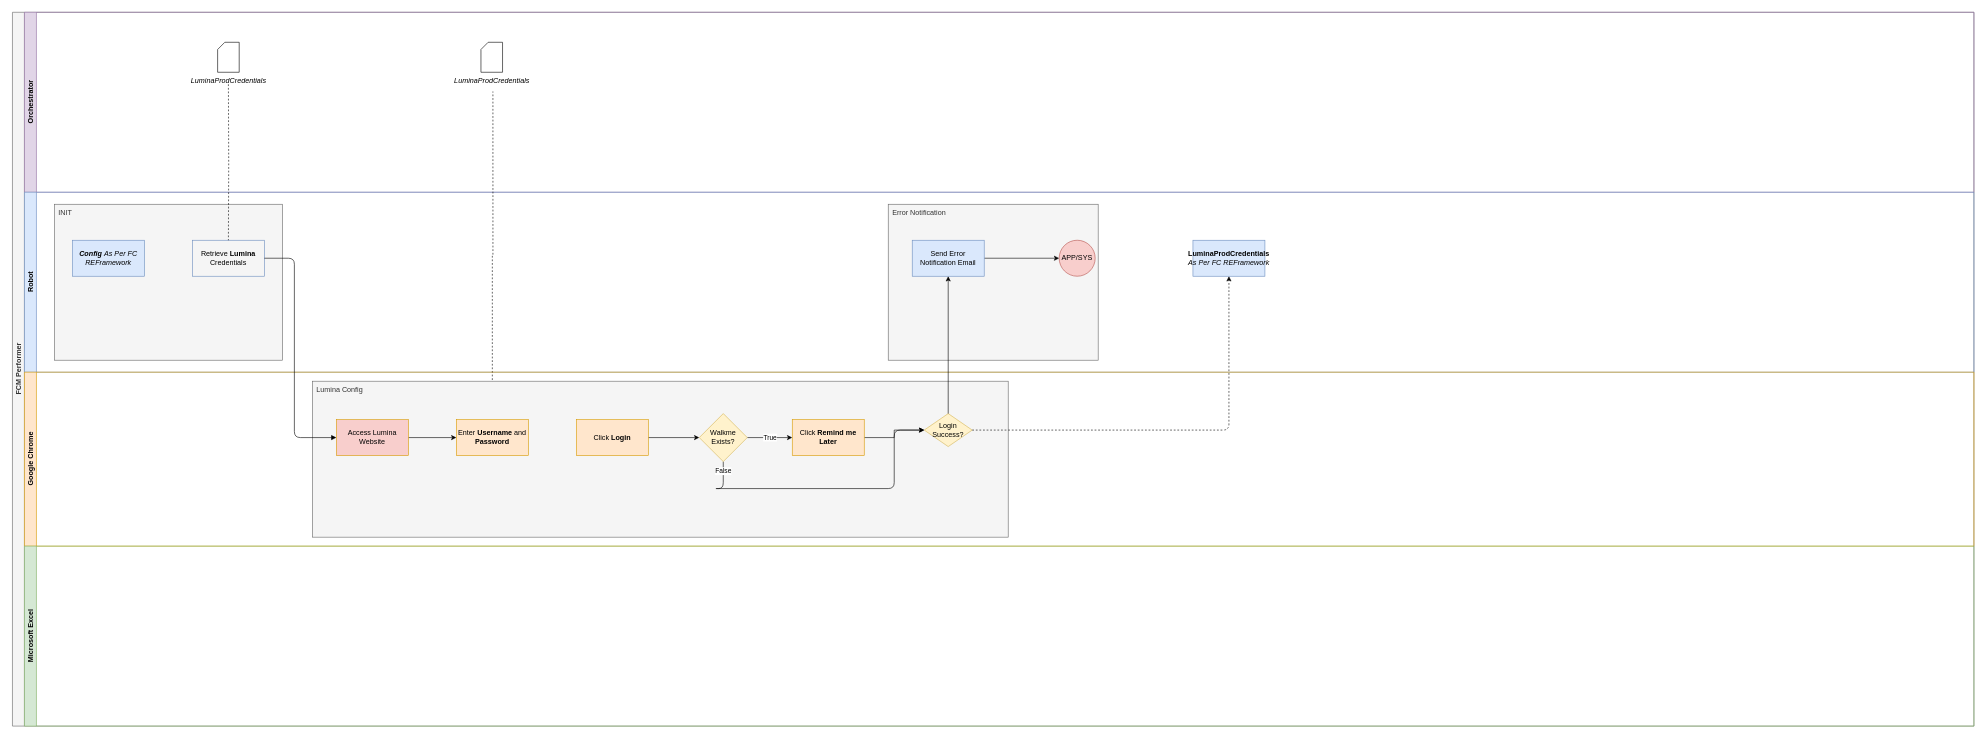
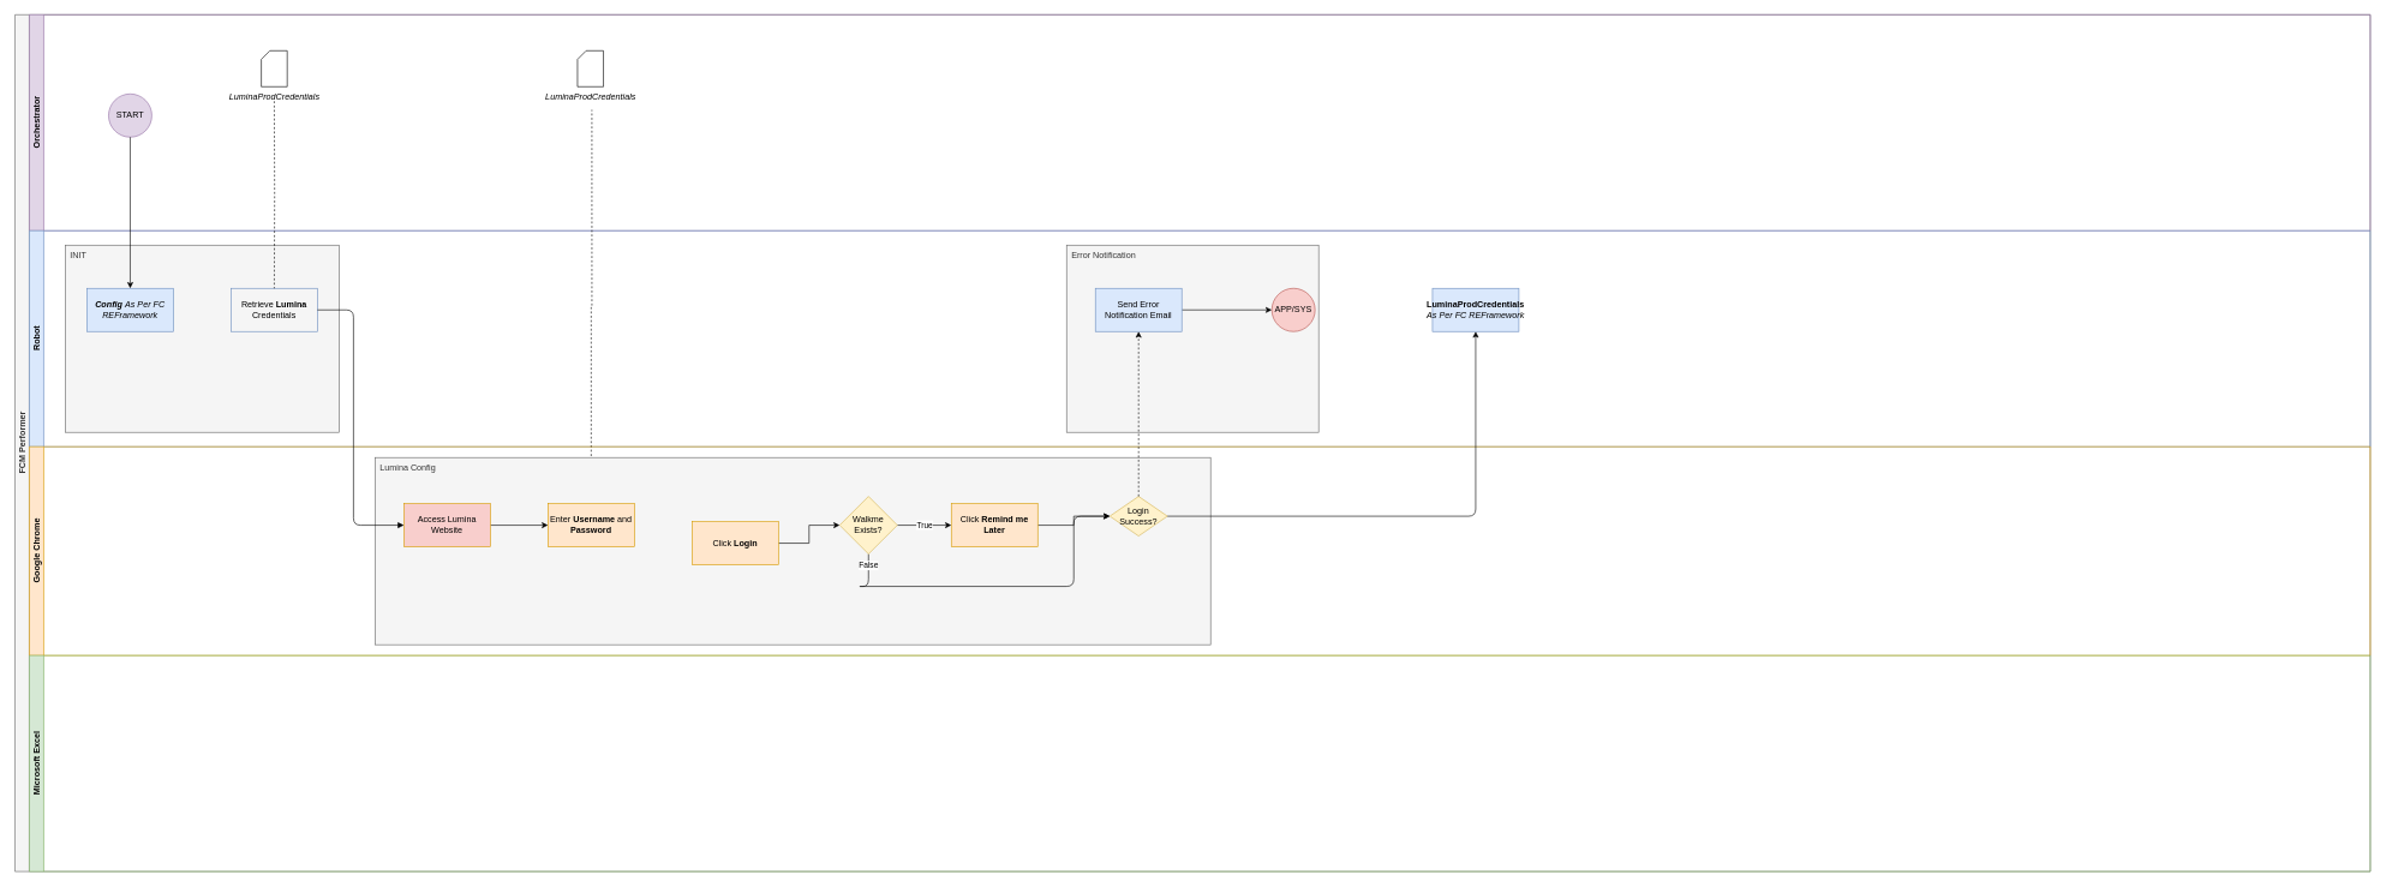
+ <mxCell id="4" value="START" style="ellipse;whiteSpace=wrap;html=1;aspect=fixed;fillColor=#e1d5e7;strokeColor=#9673a6;" parent="3" vertex="1"><mxGeometry x="110" y="110" width="60" height="60" as="geometry" /></mxCell>
+ <mxCell id="33" value="" style="edgeStyle=orthogonalEdgeStyle;rounded=0;orthogonalLoop=1;jettySize=auto;html=1;" parent="2" source="4" target="12" edge="1"><mxGeometry relative="1" as="geometry" /></mxCell>
- <mxCell id="36" value="" style="edgeStyle=orthogonalEdgeStyle;rounded=1;orthogonalLoop=1;jettySize=auto;html=1;endArrow=classic;endFill=1;" edge="1" parent="2" source="31" target="15"><mxGeometry relative="1" as="geometry" /></mxCell>
+ <mxCell id="36" value="" style="edgeStyle=orthogonalEdgeStyle;rounded=1;orthogonalLoop=1;jettySize=auto;html=1;endArrow=classic;endFill=1;dashed=1;" edge="1" parent="2" source="31" target="15"><mxGeometry relative="1" as="geometry" /></mxCell>
- <mxCell id="37" value="" style="edgeStyle=orthogonalEdgeStyle;rounded=1;orthogonalLoop=1;jettySize=auto;html=1;endArrow=classic;endFill=1;dashed=1;" edge="1" parent="2" source="31" target="17"><mxGeometry relative="1" as="geometry" /></mxCell>
+ <mxCell id="37" value="" style="edgeStyle=orthogonalEdgeStyle;rounded=1;orthogonalLoop=1;jettySize=auto;html=1;endArrow=classic;endFill=1;" edge="1" parent="2" source="31" target="17"><mxGeometry relative="1" as="geometry" /></mxCell>
- <mxCell id="25" value="Click &lt;b&gt;Login&lt;/b&gt;" style="whiteSpace=wrap;html=1;fillColor=#ffe6cc;strokeColor=#d79b00;" vertex="1" parent="19"><mxGeometry x="920" y="79" width="120" height="60" as="geometry" /></mxCell>
+ <mxCell id="25" value="Click &lt;b&gt;Login&lt;/b&gt;" style="whiteSpace=wrap;html=1;fillColor=#ffe6cc;strokeColor=#d79b00;" vertex="1" parent="19"><mxGeometry x="920" y="104" width="120" height="60" as="geometry" /></mxCell>
